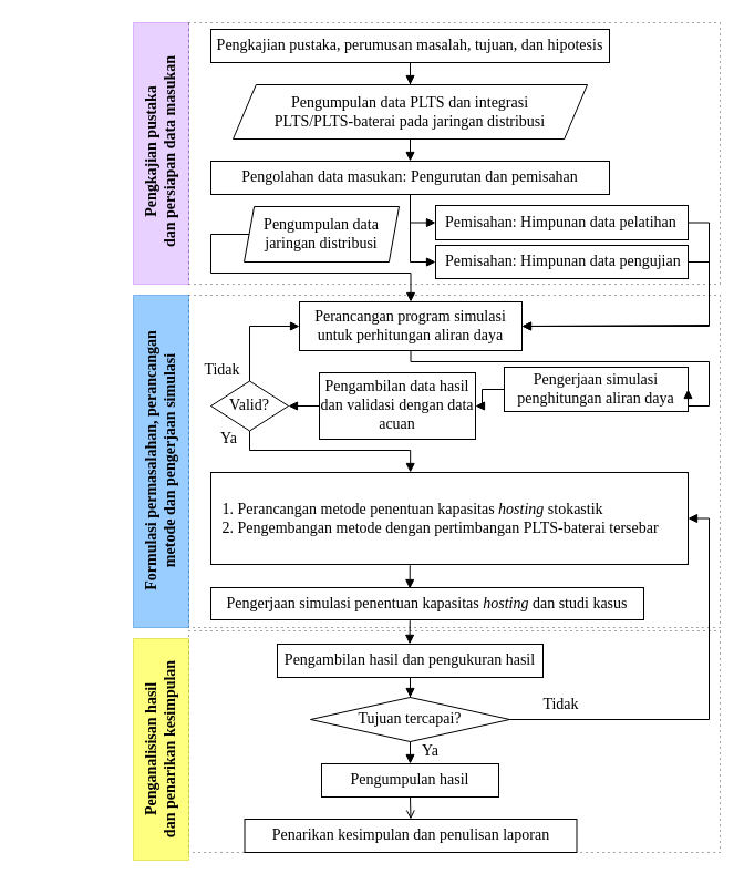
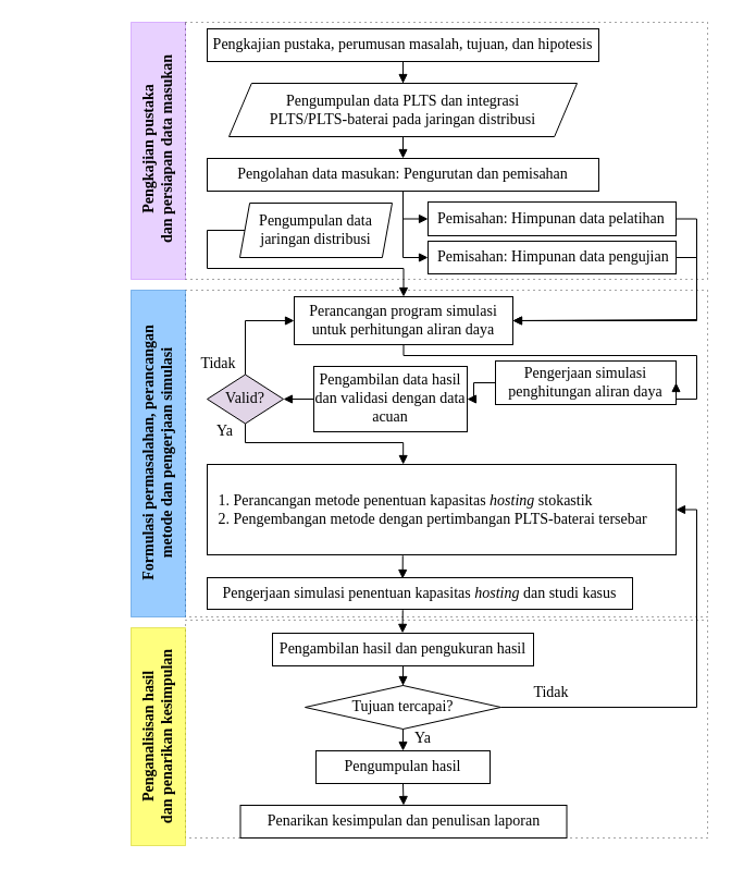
- <mxCell id="43" value="Valid?" style="rhombus;whiteSpace=wrap;html=1;fontFamily=Times New Roman;fontSize=14;" parent="1" vertex="1"><mxGeometry x="190" y="343.5" width="70" height="45" as="geometry" /></mxCell>
+ <mxCell id="43" value="Valid?" style="rhombus;whiteSpace=wrap;html=1;fontFamily=Times New Roman;fontSize=14;fillColor=#e1d5e7;" parent="1" vertex="1"><mxGeometry x="190" y="343.5" width="70" height="45" as="geometry" /></mxCell>
- <mxCell id="38" style="edgeStyle=orthogonalEdgeStyle;rounded=0;orthogonalLoop=1;jettySize=auto;html=1;endArrow=open;endFill=1;fontFamily=Times New Roman;fontSize=14;entryX=0.5;entryY=0;entryDx=0;entryDy=0;exitX=0.5;exitY=1;exitDx=0;exitDy=0;" parent="1" source="24" target="30" edge="1"><mxGeometry relative="1" as="geometry"><mxPoint x="369" y="729" as="sourcePoint" /><mxPoint x="383.6" y="751.2" as="targetPoint" /></mxGeometry></mxCell>
+ <mxCell id="38" style="edgeStyle=orthogonalEdgeStyle;rounded=0;orthogonalLoop=1;jettySize=auto;html=1;endArrow=block;endFill=1;fontFamily=Times New Roman;fontSize=14;entryX=0.5;entryY=0;entryDx=0;entryDy=0;exitX=0.5;exitY=1;exitDx=0;exitDy=0;" parent="1" source="24" target="30" edge="1"><mxGeometry relative="1" as="geometry"><mxPoint x="369" y="729" as="sourcePoint" /><mxPoint x="383.6" y="751.2" as="targetPoint" /></mxGeometry></mxCell>
